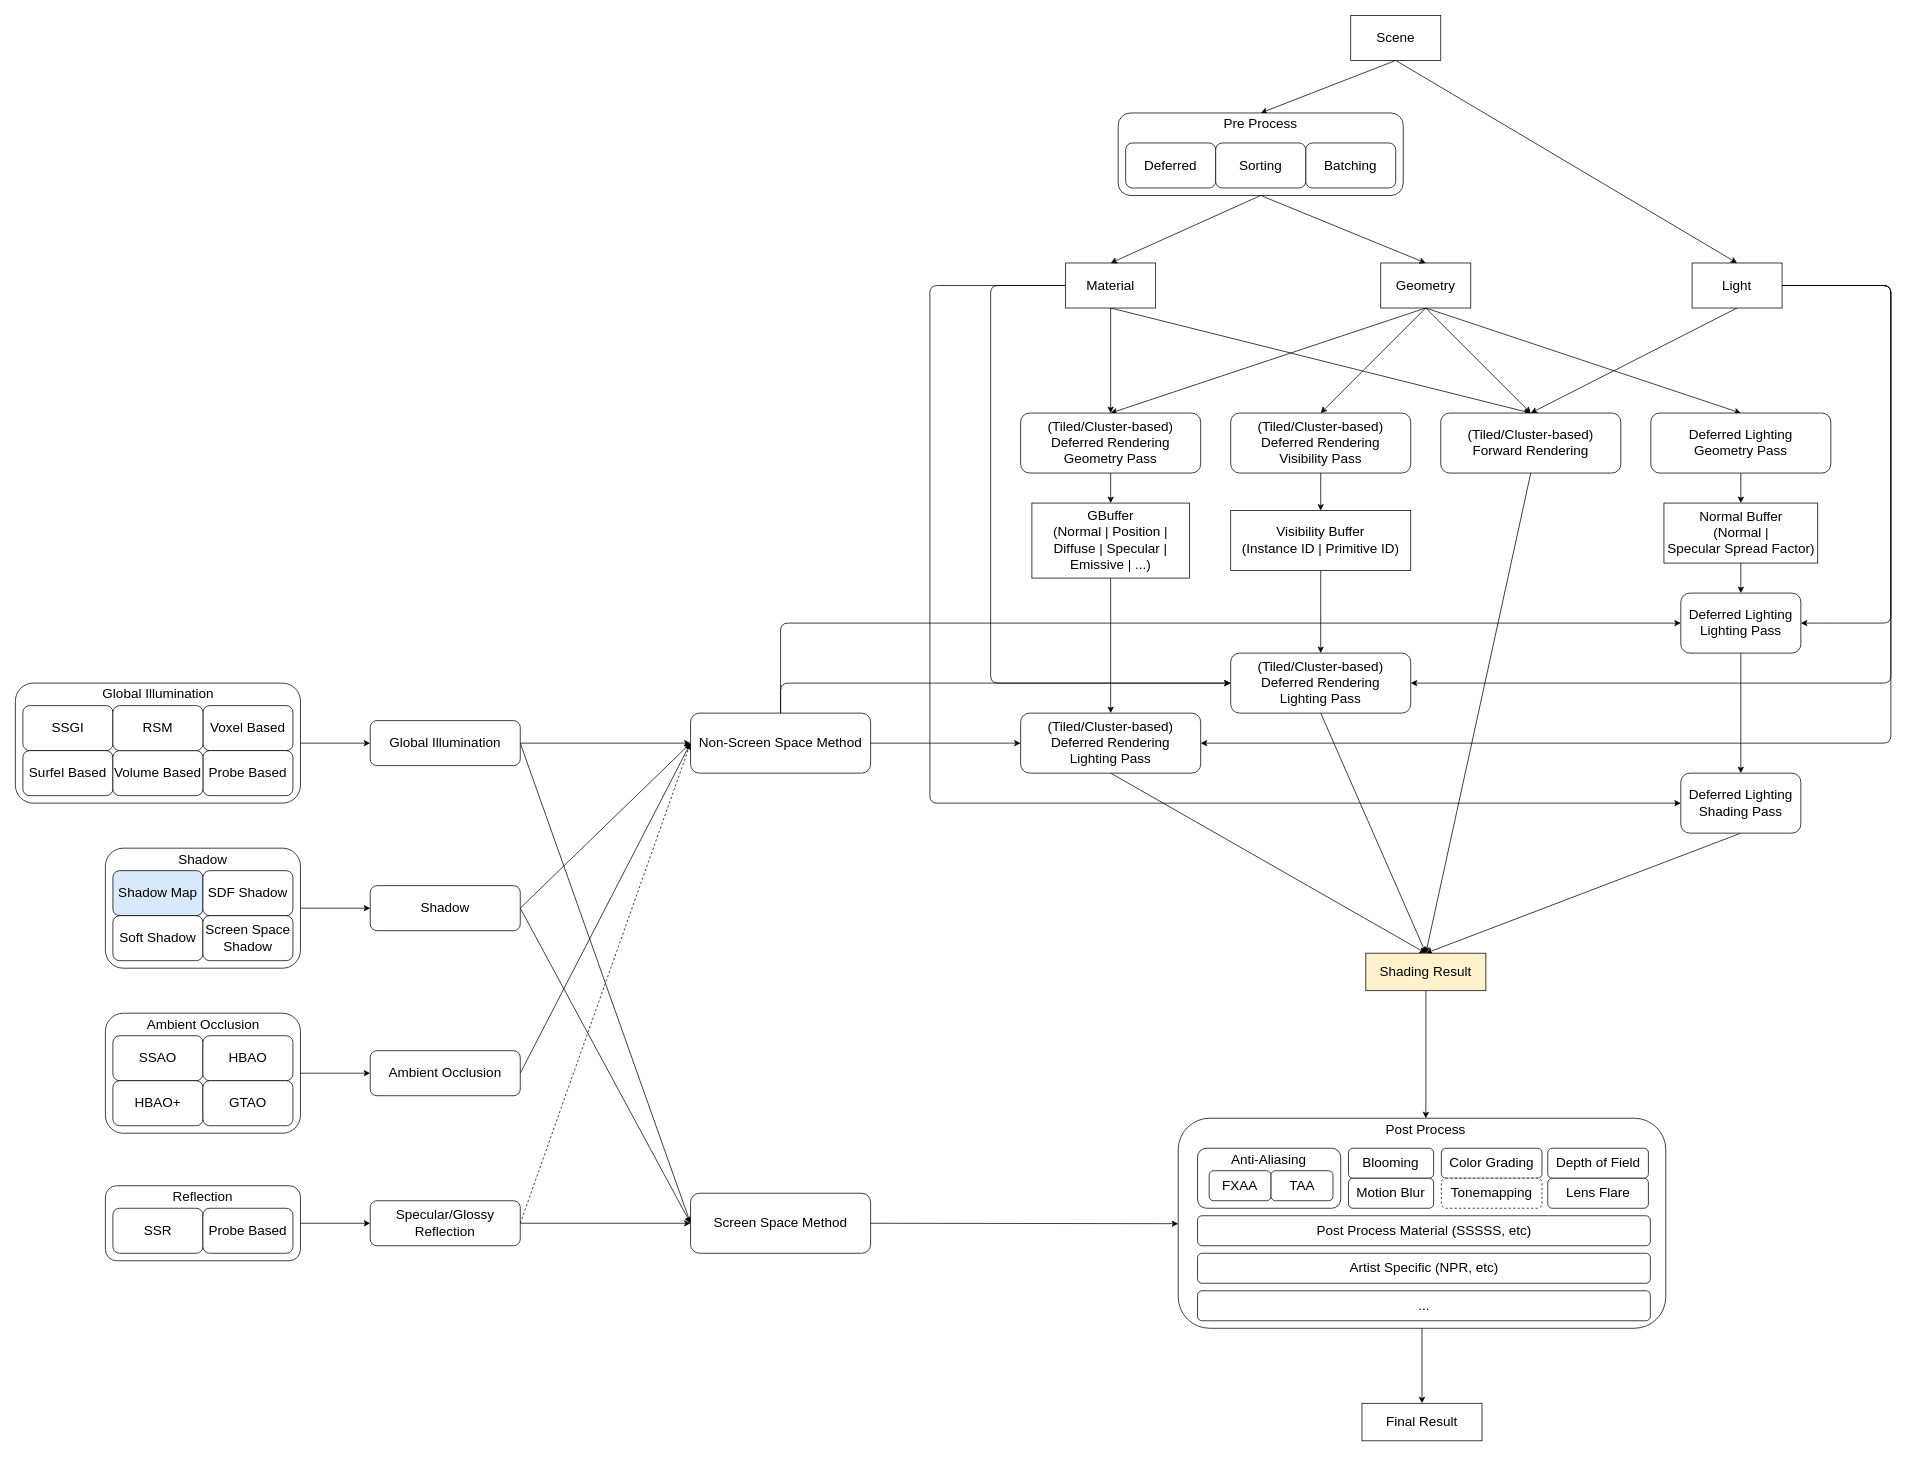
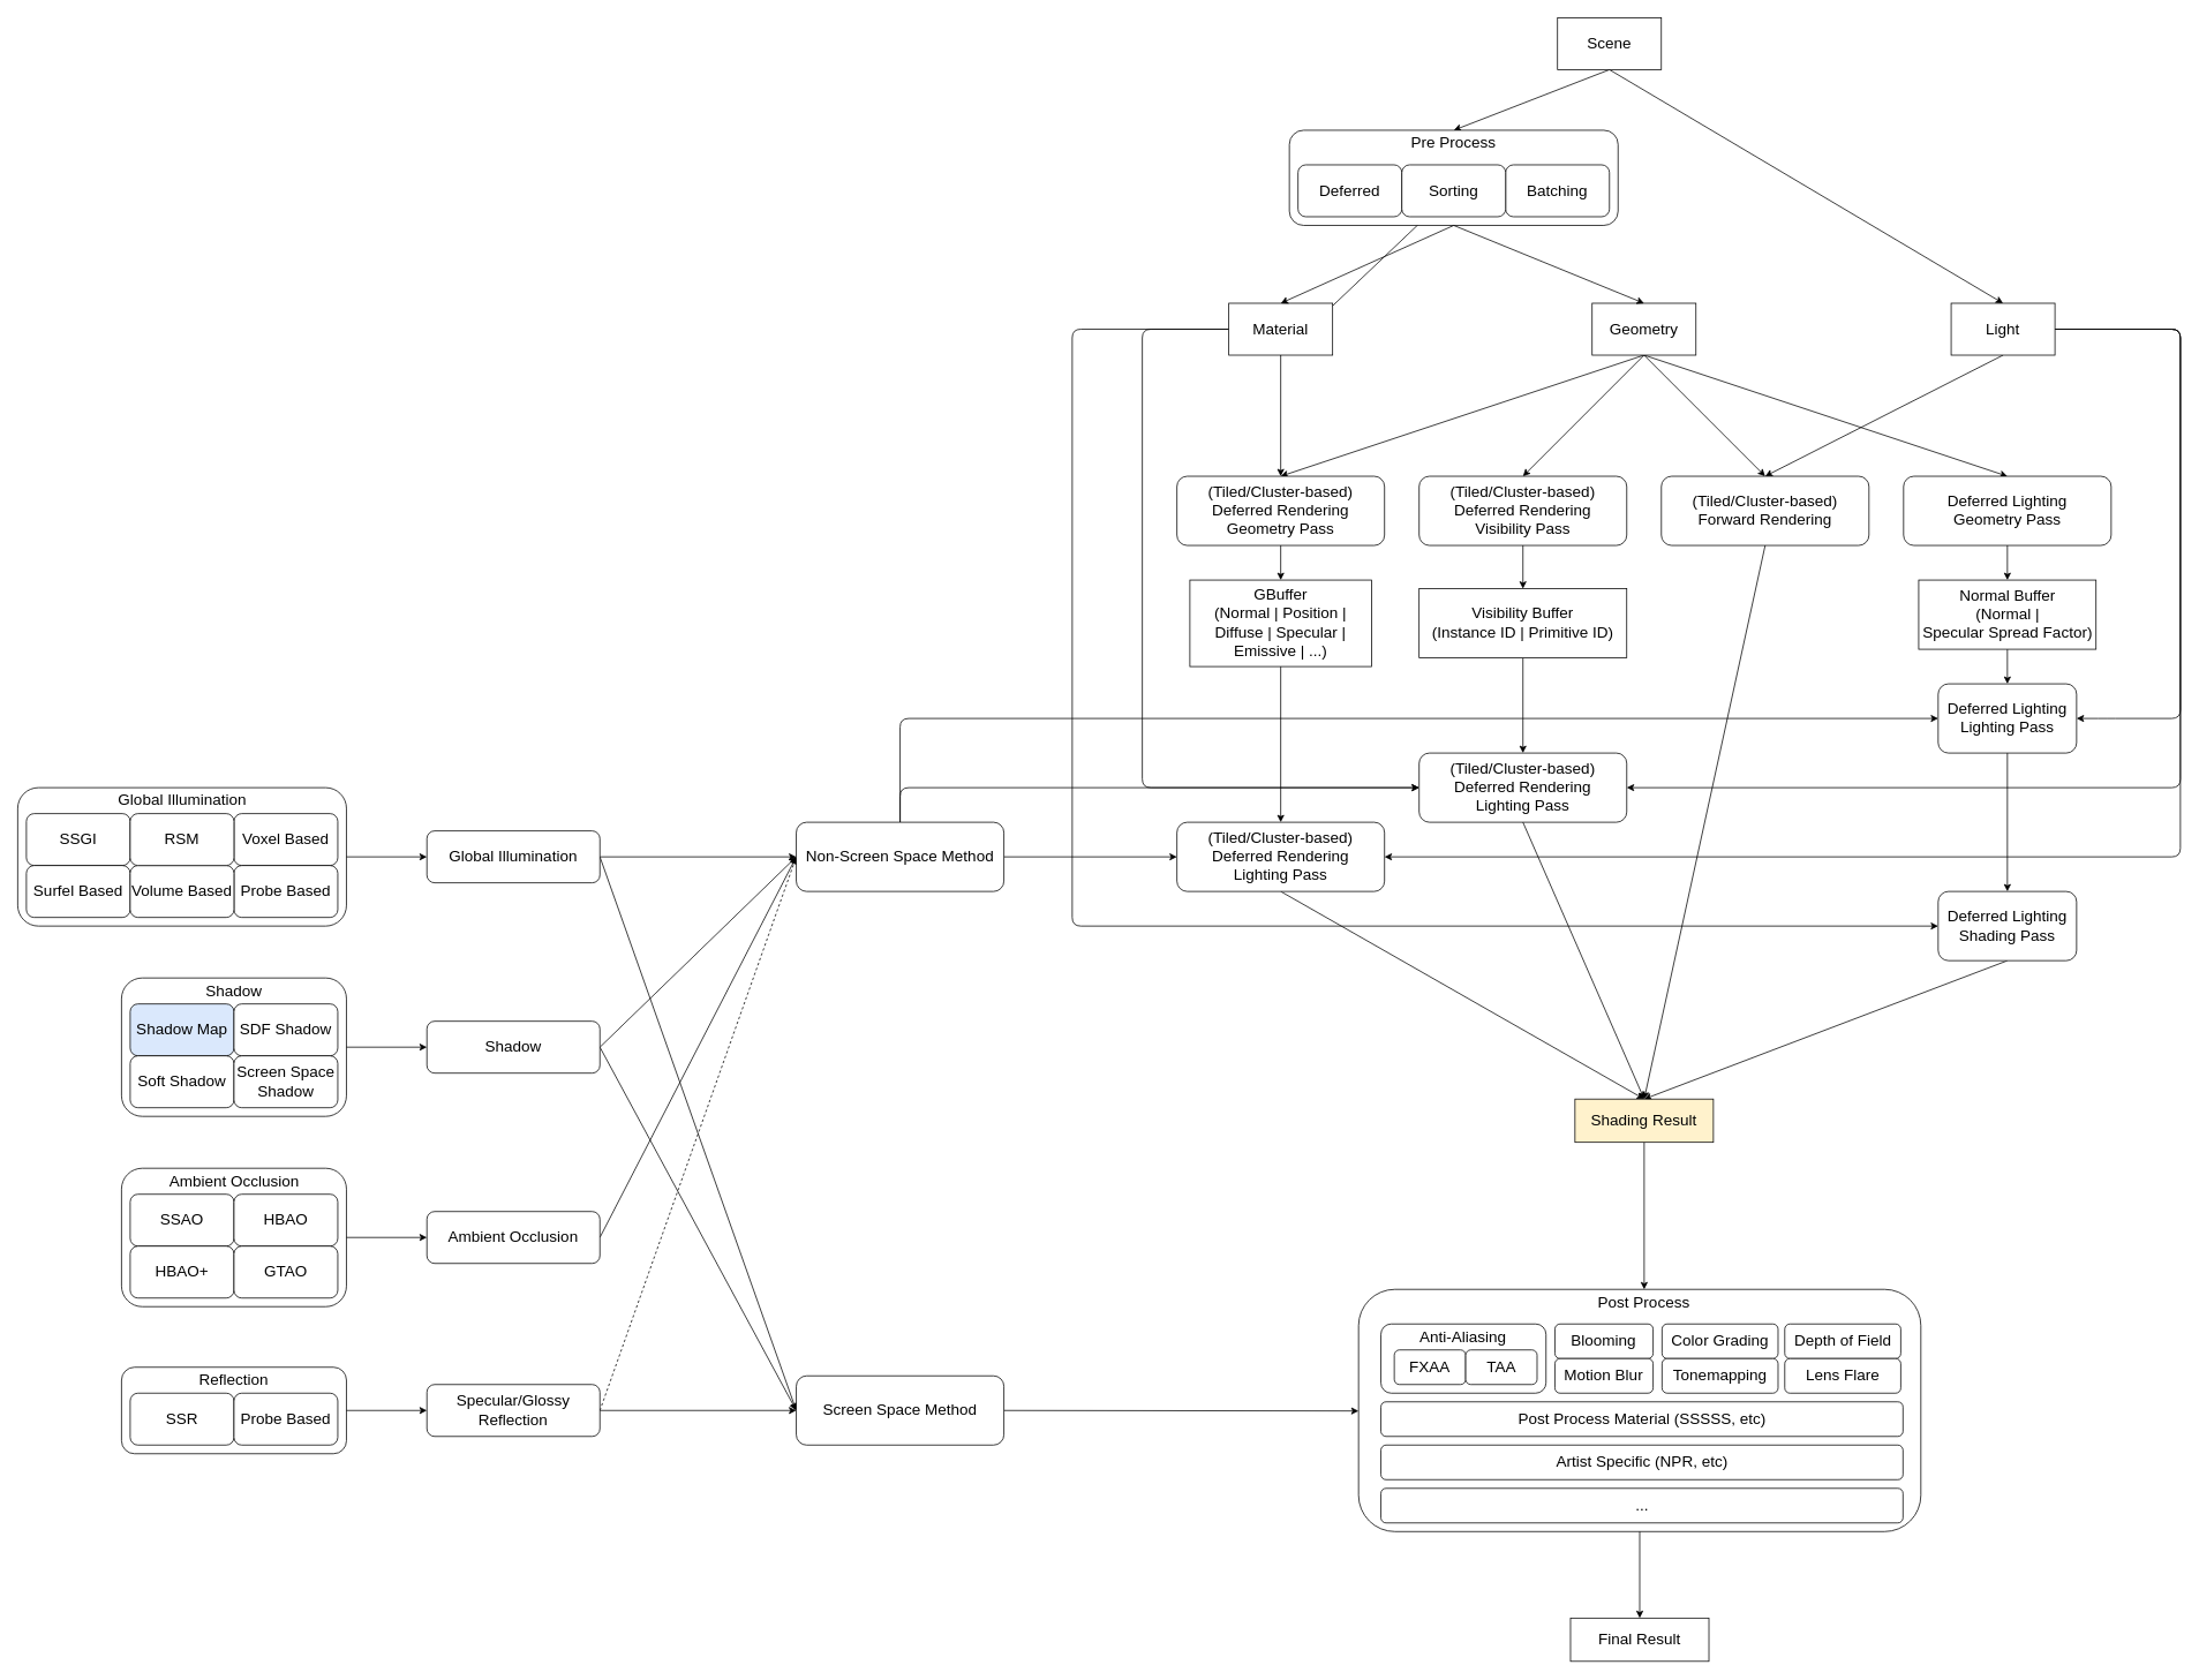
- <mxCell id="11" style="edgeStyle=none;html=1;exitX=0.5;exitY=1;exitDx=0;exitDy=0;entryX=0.5;entryY=0;entryDx=0;entryDy=0;fontSize=18;" parent="1" source="14" target="25" edge="1"><mxGeometry relative="1" as="geometry" /></mxCell>
+ <mxCell id="11" style="edgeStyle=none;html=1;exitX=0.5;exitY=1;exitDx=0;exitDy=0;fontSize=18;" parent="1" source="14" target="38" edge="1"><mxGeometry relative="1" as="geometry" /></mxCell>
- <mxCell id="79" value="Tonemapping" style="rounded=1;whiteSpace=wrap;html=1;fontSize=18;dashed=1;" vertex="1" parent="69"><mxGeometry x="350.794" y="80" width="134.127" height="40" as="geometry" /></mxCell>
+ <mxCell id="79" value="Tonemapping" style="rounded=1;whiteSpace=wrap;html=1;fontSize=18;" vertex="1" parent="69"><mxGeometry x="350.794" y="80" width="134.127" height="40" as="geometry" /></mxCell>
